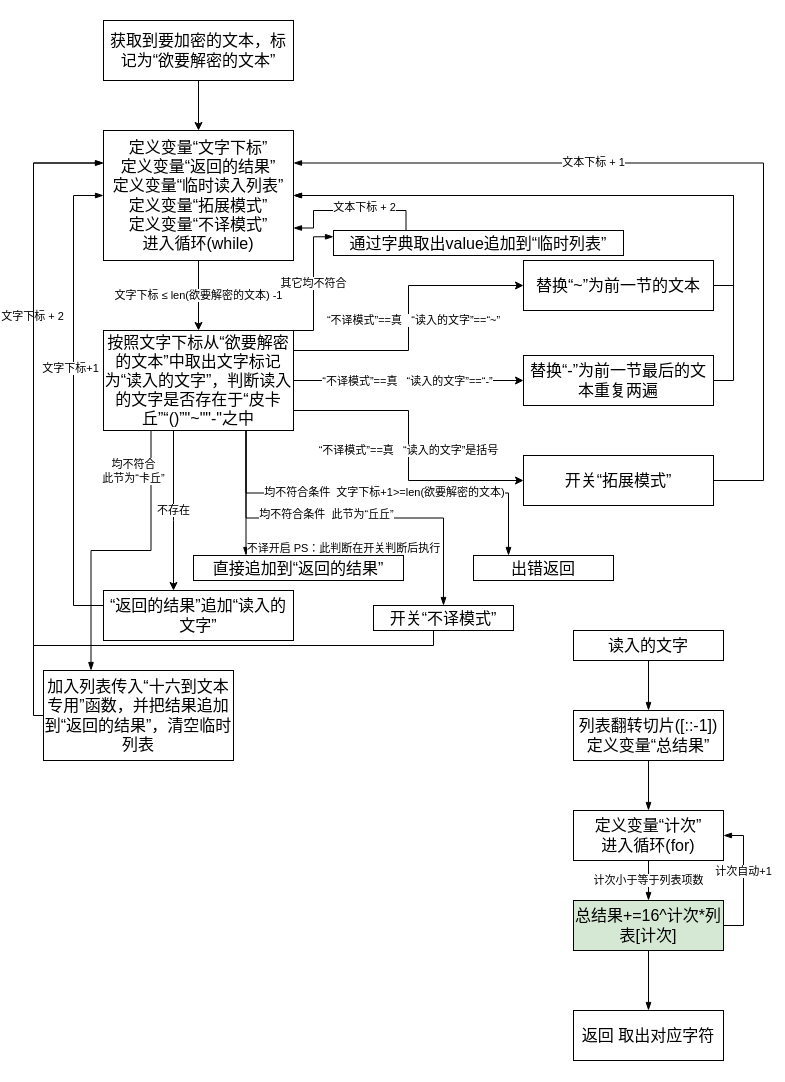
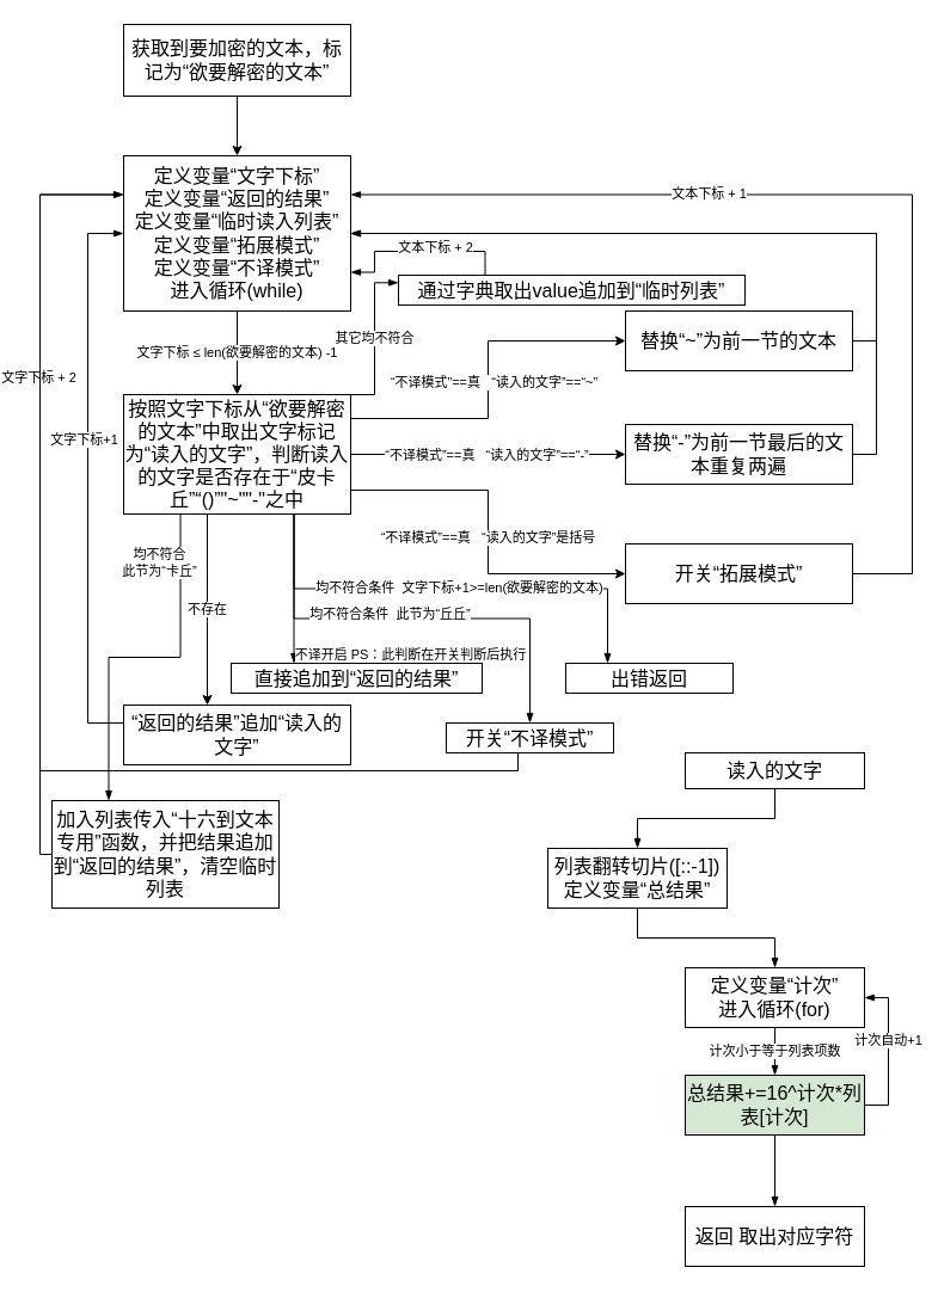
- <mxCell id="44" value="&lt;span style=&quot;font-size: 16px&quot;&gt;列表翻转切片([::-1])&lt;br&gt;定义变量“总结果”&lt;br&gt;&lt;/span&gt;" style="rounded=0;whiteSpace=wrap;html=1;" vertex="1" parent="1"><mxGeometry x="560" y="710" width="150" height="50" as="geometry" /></mxCell>
+ <mxCell id="44" value="&lt;span style=&quot;font-size: 16px&quot;&gt;列表翻转切片([::-1])&lt;br&gt;定义变量“总结果”&lt;br&gt;&lt;/span&gt;" style="rounded=0;whiteSpace=wrap;html=1;" vertex="1" parent="1"><mxGeometry x="445" y="710" width="150" height="50" as="geometry" /></mxCell>
